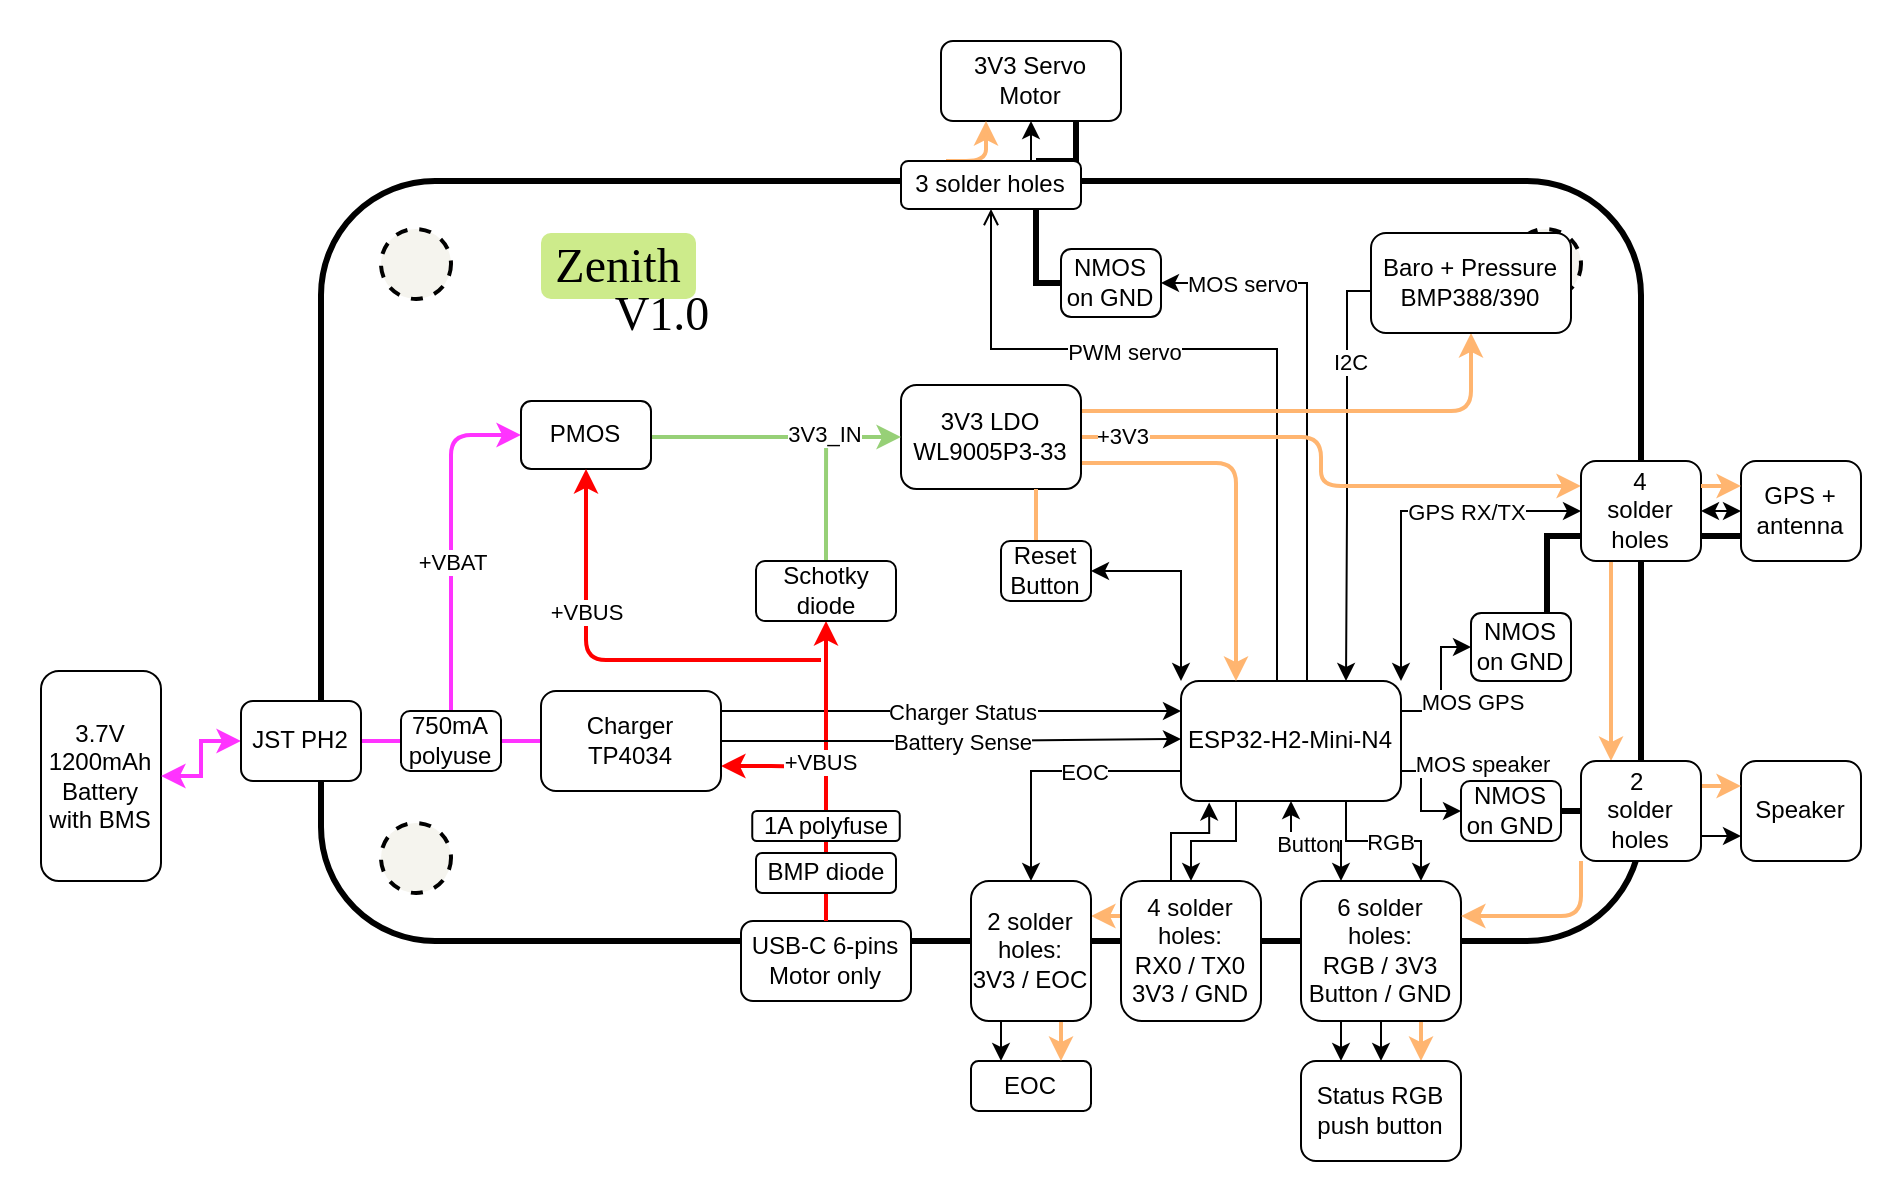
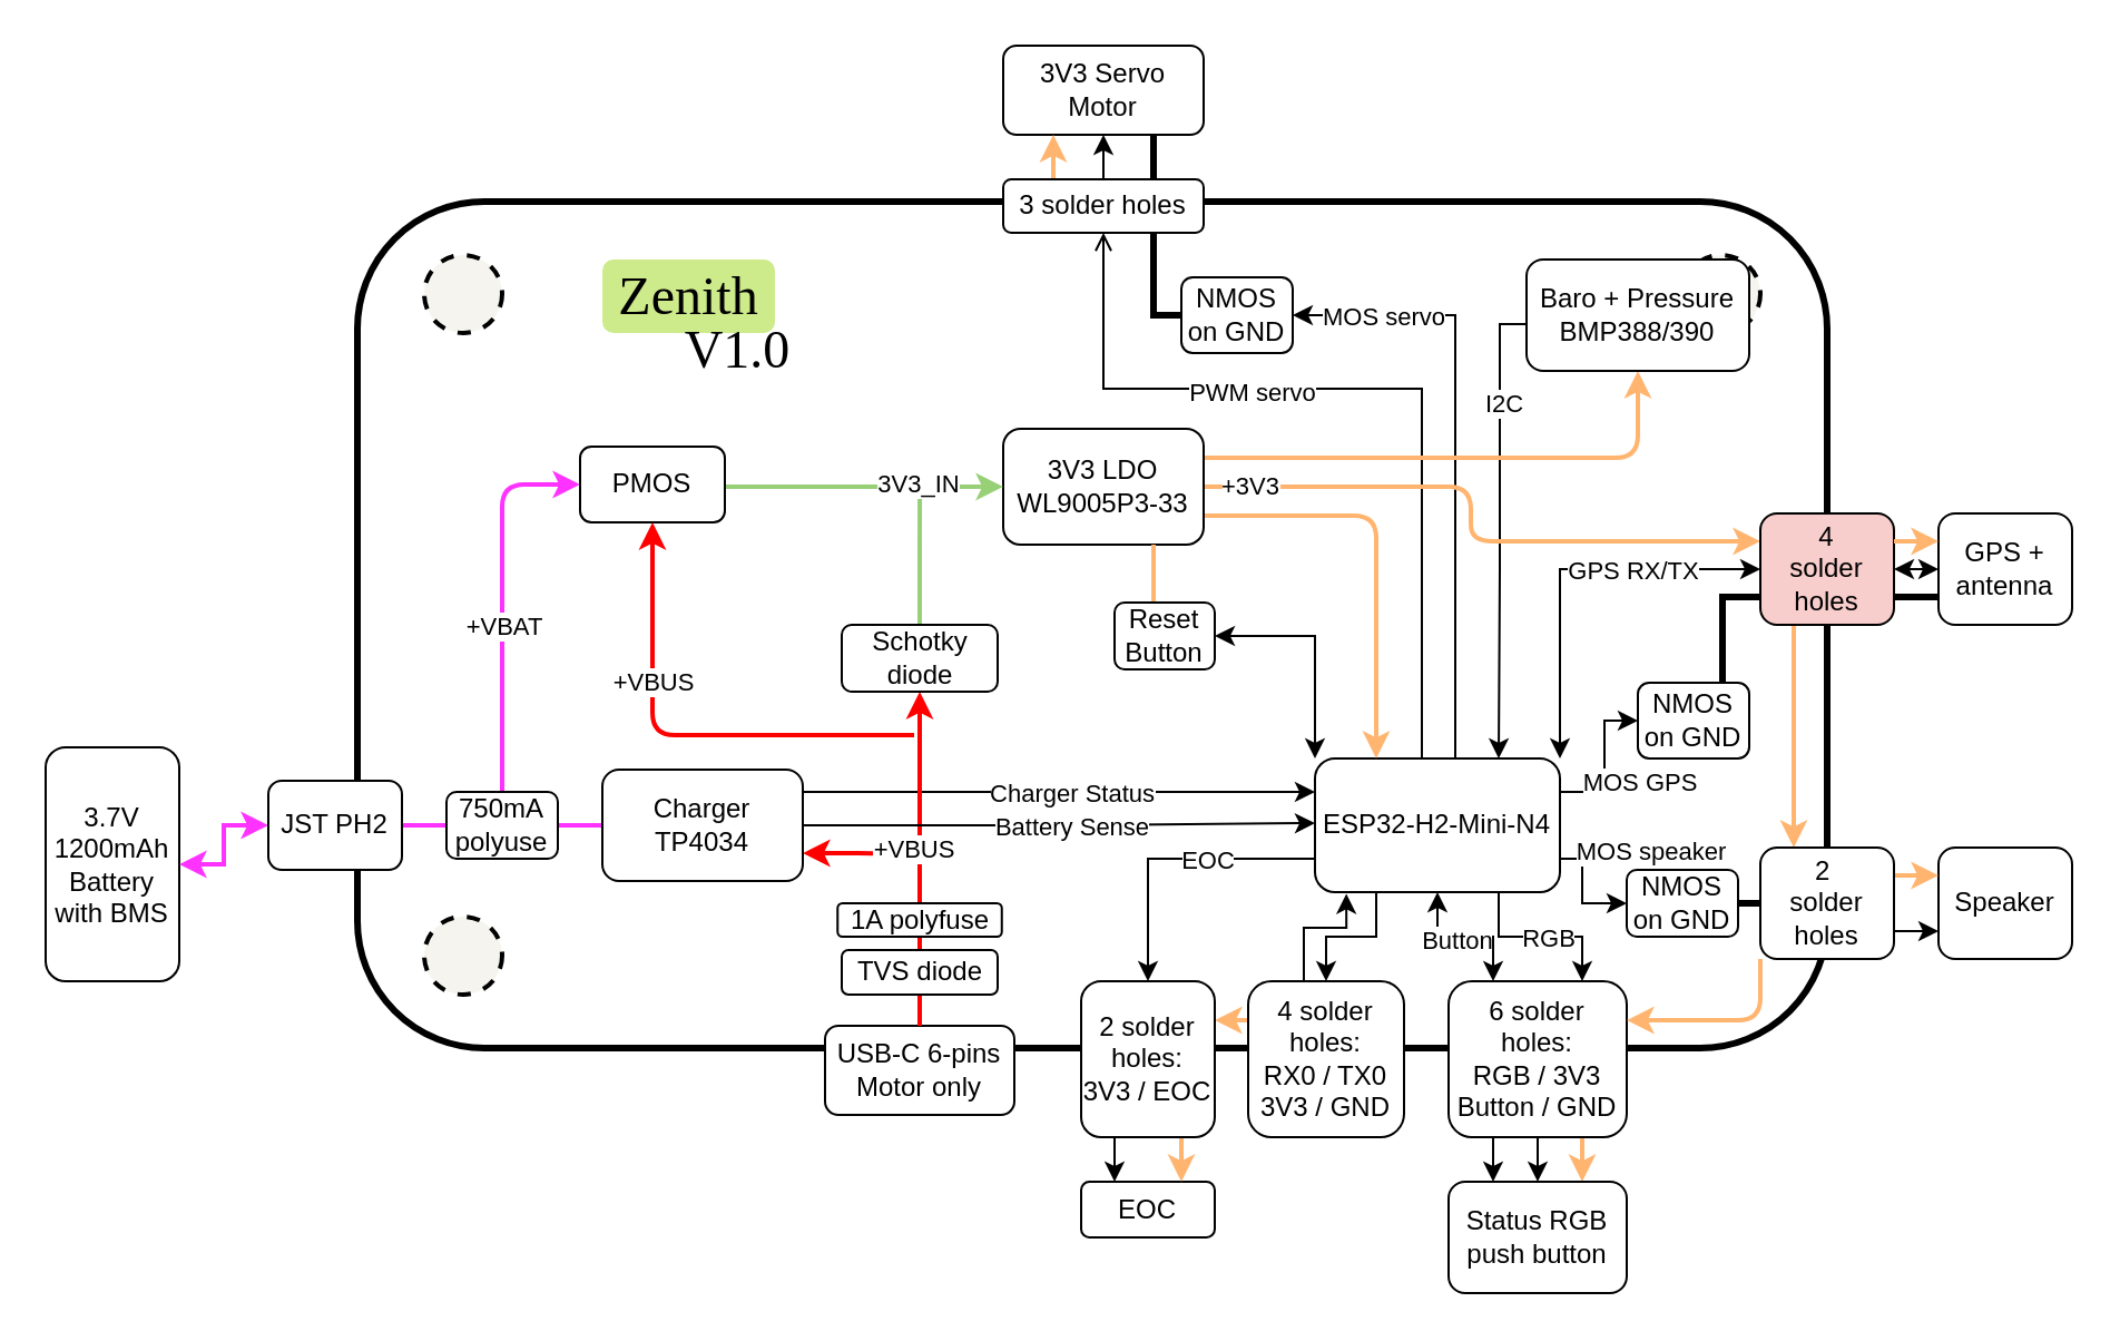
- <mxCell id="25" value="&lt;div&gt;3V3 Servo&lt;/div&gt;Motor" style="rounded=1;whiteSpace=wrap;html=1;" parent="1" vertex="1"><mxGeometry x="470" y="20" width="90" height="40" as="geometry" /></mxCell>
+ <mxCell id="25" value="&lt;div&gt;3V3 Servo&lt;/div&gt;Motor" style="rounded=1;whiteSpace=wrap;html=1;" parent="1" vertex="1"><mxGeometry x="450" y="20" width="90" height="40" as="geometry" /></mxCell>
- <mxCell id="39" value="4&lt;div&gt;solder&lt;/div&gt;&lt;div&gt;holes&lt;/div&gt;" style="rounded=1;whiteSpace=wrap;html=1;" parent="1" vertex="1"><mxGeometry x="790" y="230" width="60" height="50" as="geometry" /></mxCell>
+ <mxCell id="39" value="4&lt;div&gt;solder&lt;/div&gt;&lt;div&gt;holes&lt;/div&gt;" style="rounded=1;whiteSpace=wrap;html=1;fillColor=#f8cecc;" parent="1" vertex="1"><mxGeometry x="790" y="230" width="60" height="50" as="geometry" /></mxCell>
- <mxCell id="59" value="BMP diode" style="rounded=1;whiteSpace=wrap;html=1;" parent="1" vertex="1"><mxGeometry x="377.5" y="426" width="70" height="20" as="geometry" /></mxCell>
+ <mxCell id="59" value="TVS diode" style="rounded=1;whiteSpace=wrap;html=1;" parent="1" vertex="1"><mxGeometry x="377.5" y="426" width="70" height="20" as="geometry" /></mxCell>
